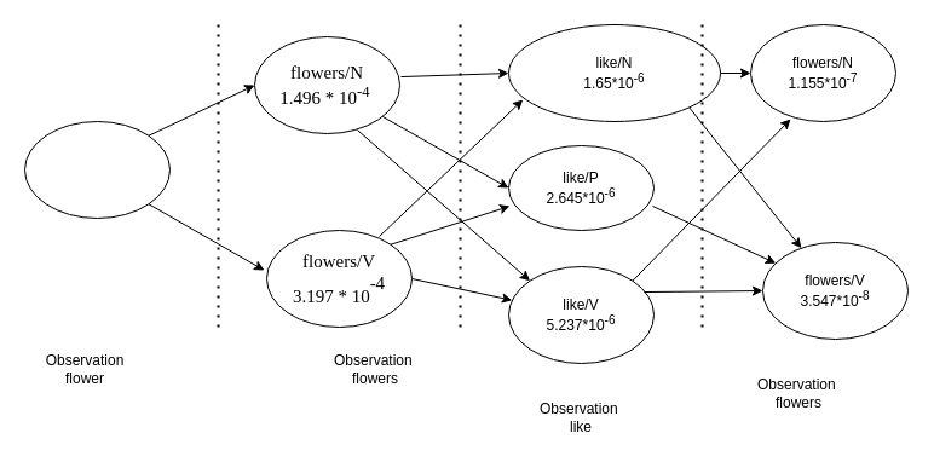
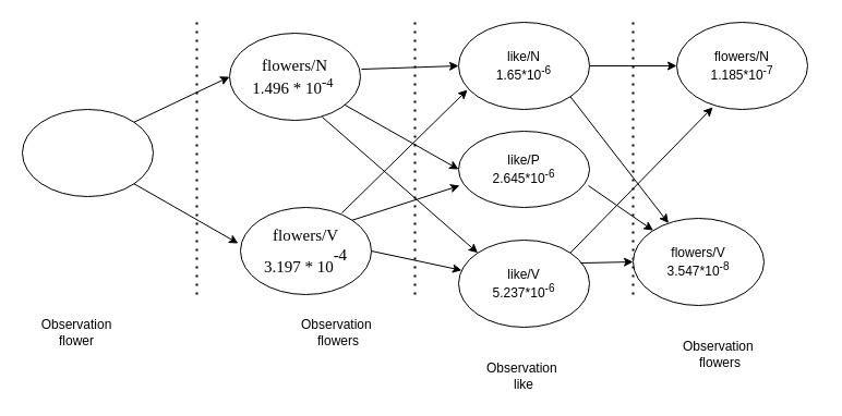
- <mxCell id="7" value="like/N&lt;div&gt;1.65*10&lt;sup&gt;-6&lt;/sup&gt;&lt;/div&gt;" style="ellipse;whiteSpace=wrap;html=1;" vertex="1" parent="1"><mxGeometry x="420" y="20" width="175" height="80" as="geometry" /></mxCell>
+ <mxCell id="7" value="like/N&lt;div&gt;1.65*10&lt;sup&gt;-6&lt;/sup&gt;&lt;/div&gt;" style="ellipse;whiteSpace=wrap;html=1;" vertex="1" parent="1"><mxGeometry x="420" y="20" width="120" height="80" as="geometry" /></mxCell>
- <mxCell id="23" value="flowers/N&lt;div&gt;1.155*10&lt;sup&gt;-7&lt;/sup&gt;&lt;/div&gt;" style="ellipse;whiteSpace=wrap;html=1;" vertex="1" parent="1"><mxGeometry x="620" y="20" width="120" height="80" as="geometry" /></mxCell>
+ <mxCell id="23" value="flowers/N&lt;div&gt;1.185*10&lt;sup&gt;-7&lt;/sup&gt;&lt;/div&gt;" style="ellipse;whiteSpace=wrap;html=1;" vertex="1" parent="1"><mxGeometry x="620" y="20" width="120" height="80" as="geometry" /></mxCell>
- <mxCell id="24" value="flowers/V&lt;div&gt;3.547*10&lt;sup&gt;-8&lt;/sup&gt;&lt;/div&gt;" style="ellipse;whiteSpace=wrap;html=1;" vertex="1" parent="1"><mxGeometry x="630" y="200" width="120" height="80" as="geometry" /></mxCell>
+ <mxCell id="24" value="flowers/V&lt;div&gt;3.547*10&lt;sup&gt;-8&lt;/sup&gt;&lt;/div&gt;" style="ellipse;whiteSpace=wrap;html=1;" vertex="1" parent="1"><mxGeometry x="580" y="200" width="120" height="80" as="geometry" /></mxCell>
